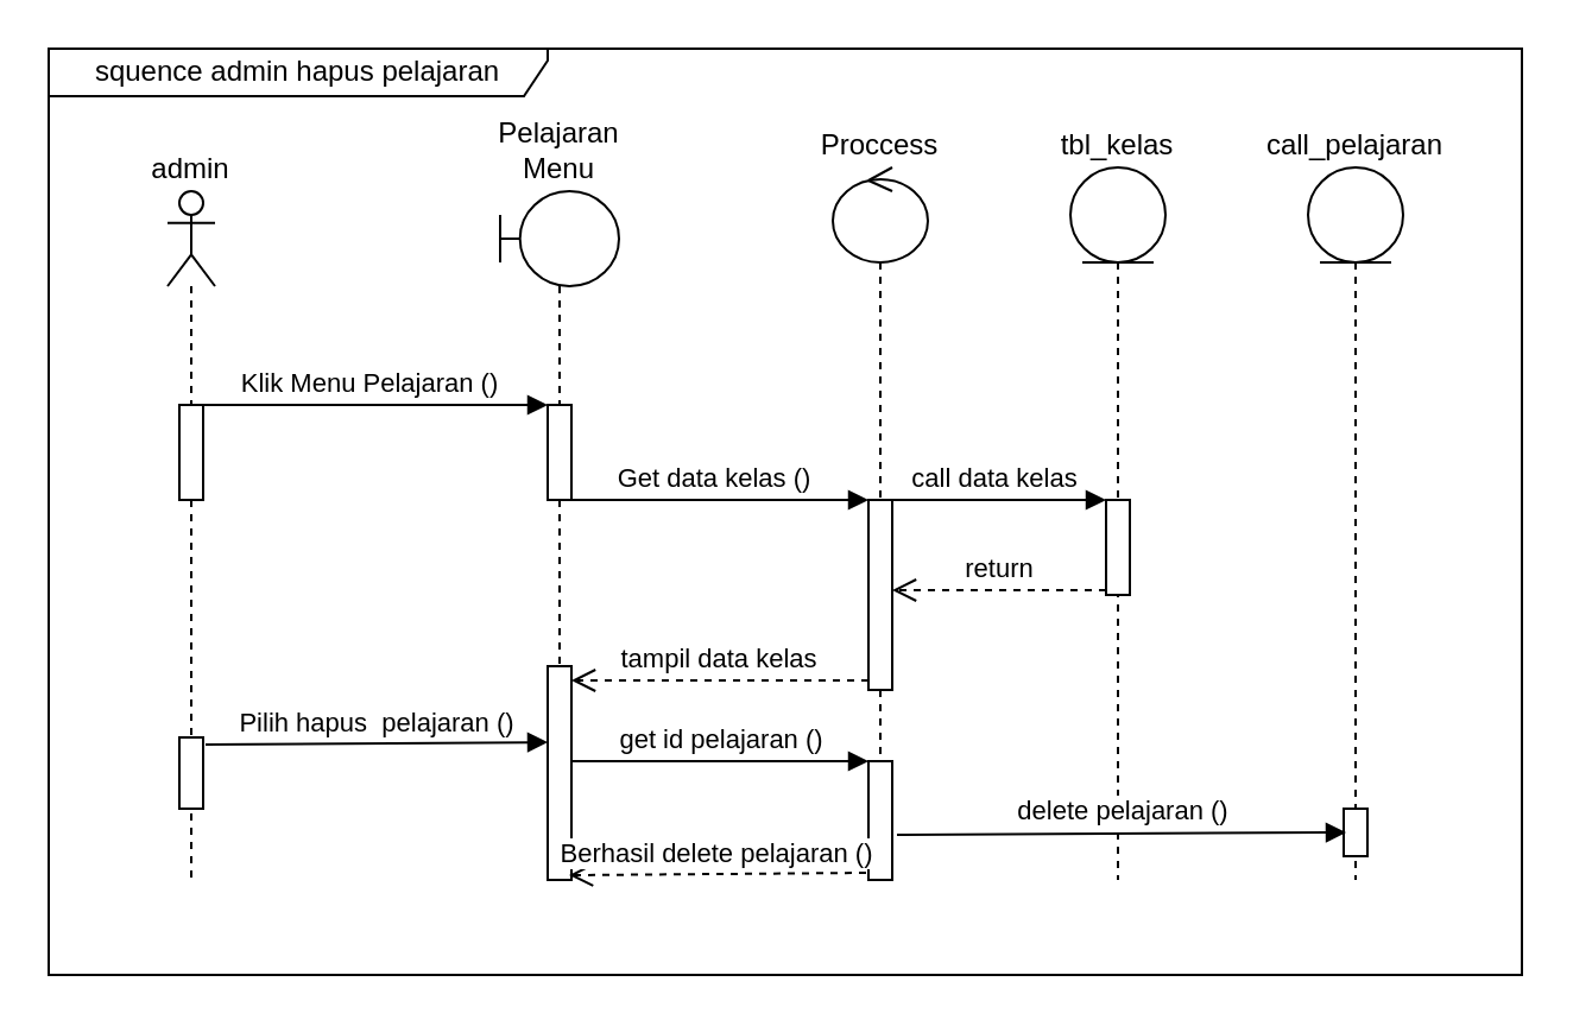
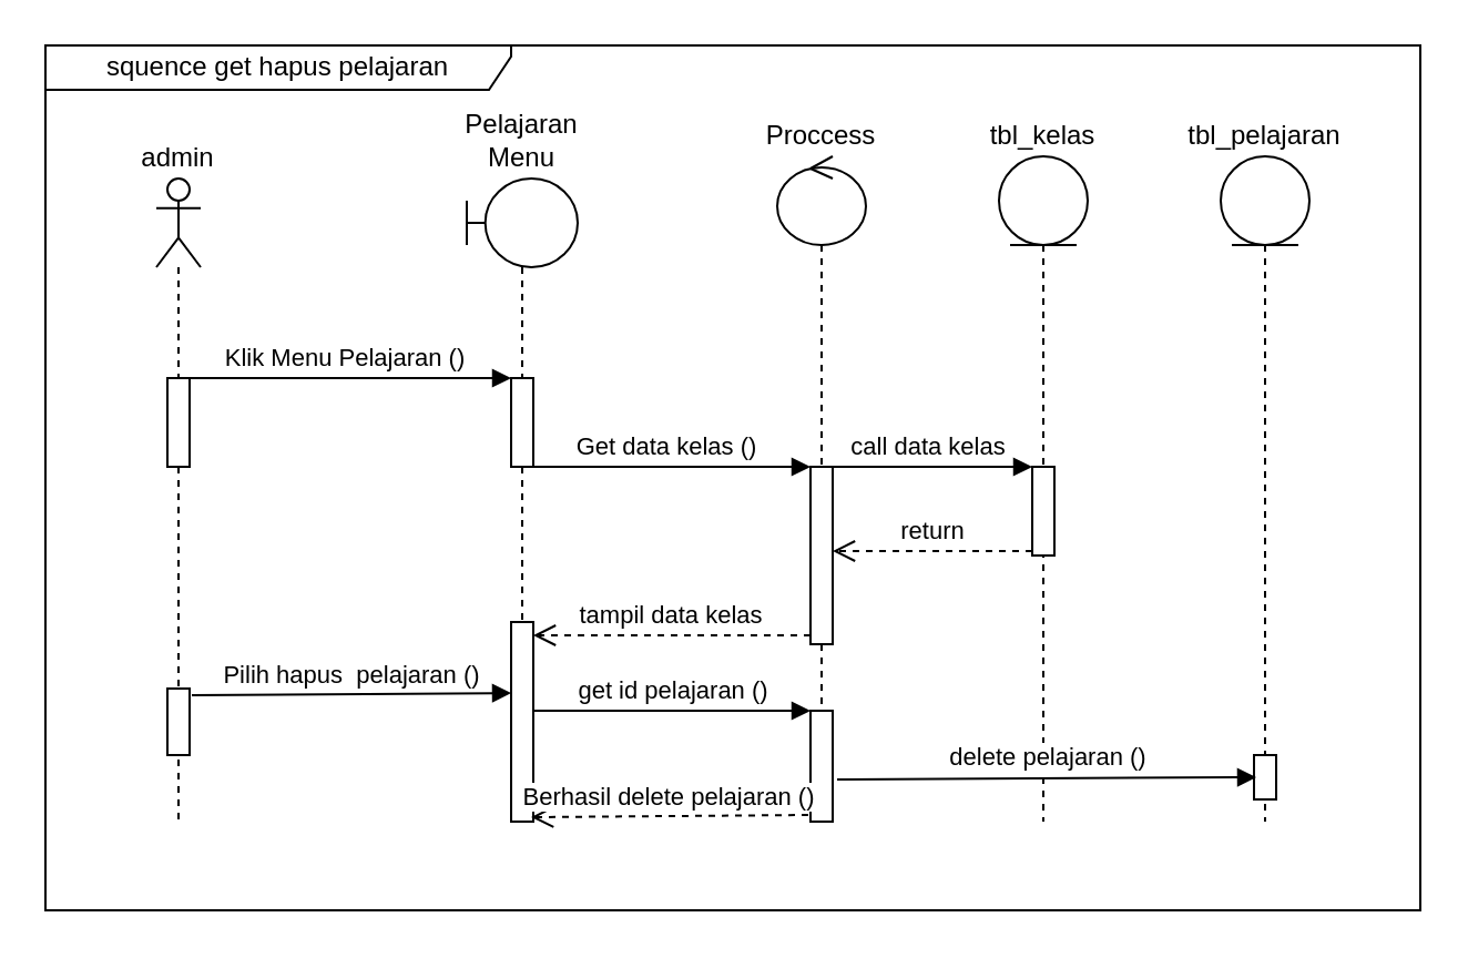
- <mxCell id="13" value="squence admin hapus pelajaran" style="shape=umlFrame;whiteSpace=wrap;html=1;width=210;height=20;" parent="1" vertex="1"><mxGeometry x="20" y="20" width="620" height="390" as="geometry" /></mxCell>
+ <mxCell id="13" value="squence get hapus pelajaran" style="shape=umlFrame;whiteSpace=wrap;html=1;width=210;height=20;" parent="1" vertex="1"><mxGeometry x="20" y="20" width="620" height="390" as="geometry" /></mxCell>
- <mxCell id="19" value="call_pelajaran" style="shape=umlLifeline;participant=umlEntity;perimeter=lifelinePerimeter;whiteSpace=wrap;html=1;container=1;collapsible=0;recursiveResize=0;verticalAlign=bottom;spacingTop=36;outlineConnect=0;fontSize=12;labelPosition=center;verticalLabelPosition=top;align=center;" vertex="1" parent="1"><mxGeometry x="550" y="70" width="40" height="300" as="geometry" /></mxCell>
+ <mxCell id="19" value="tbl_pelajaran" style="shape=umlLifeline;participant=umlEntity;perimeter=lifelinePerimeter;whiteSpace=wrap;html=1;container=1;collapsible=0;recursiveResize=0;verticalAlign=bottom;spacingTop=36;outlineConnect=0;fontSize=12;labelPosition=center;verticalLabelPosition=top;align=center;" vertex="1" parent="1"><mxGeometry x="550" y="70" width="40" height="300" as="geometry" /></mxCell>
